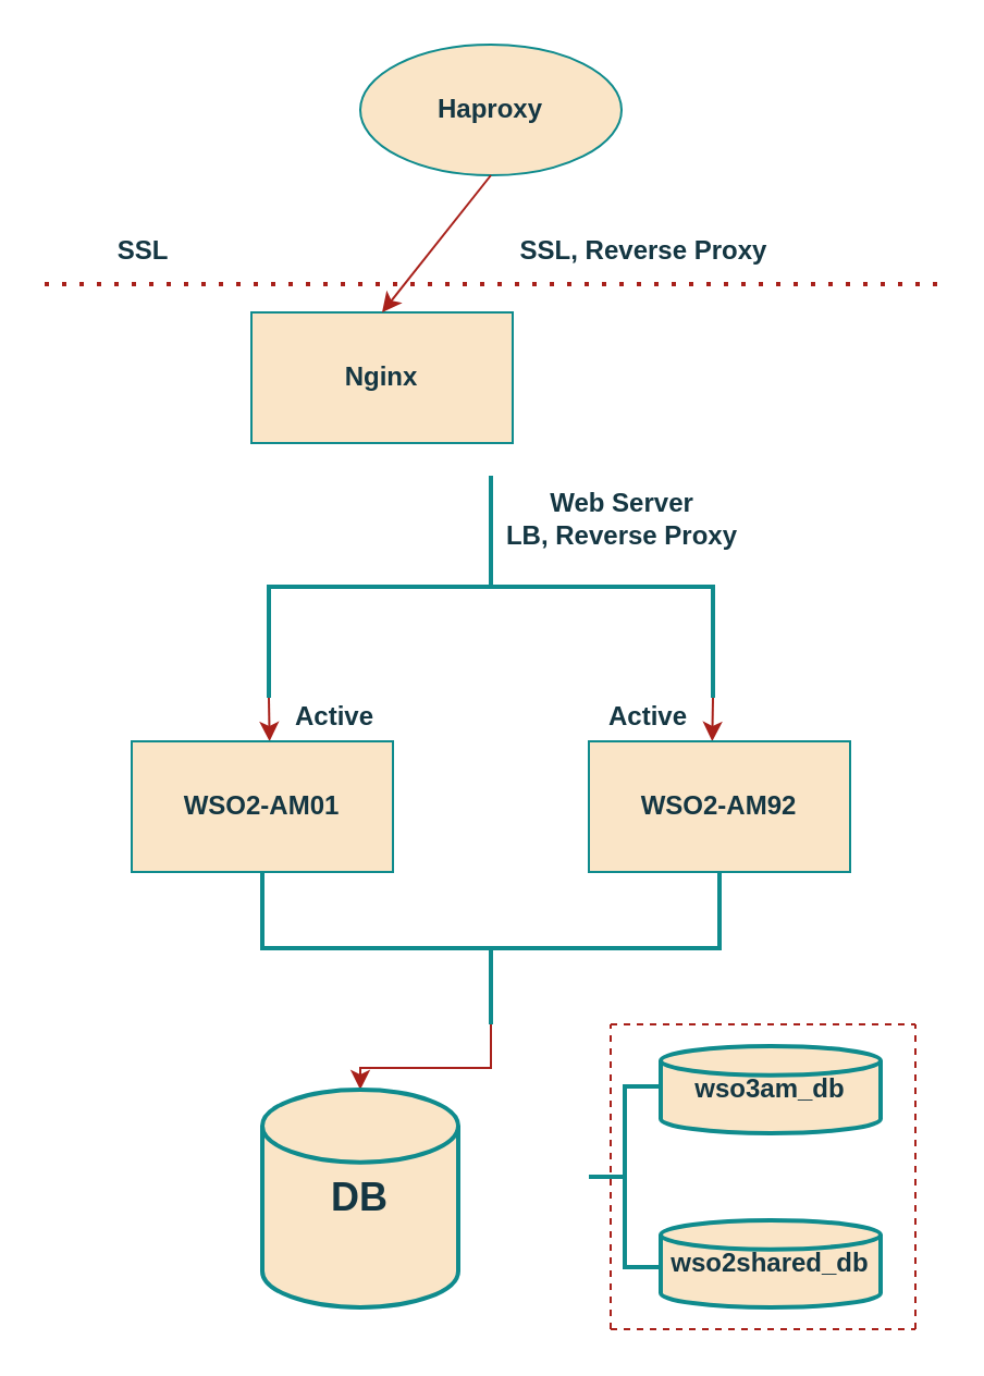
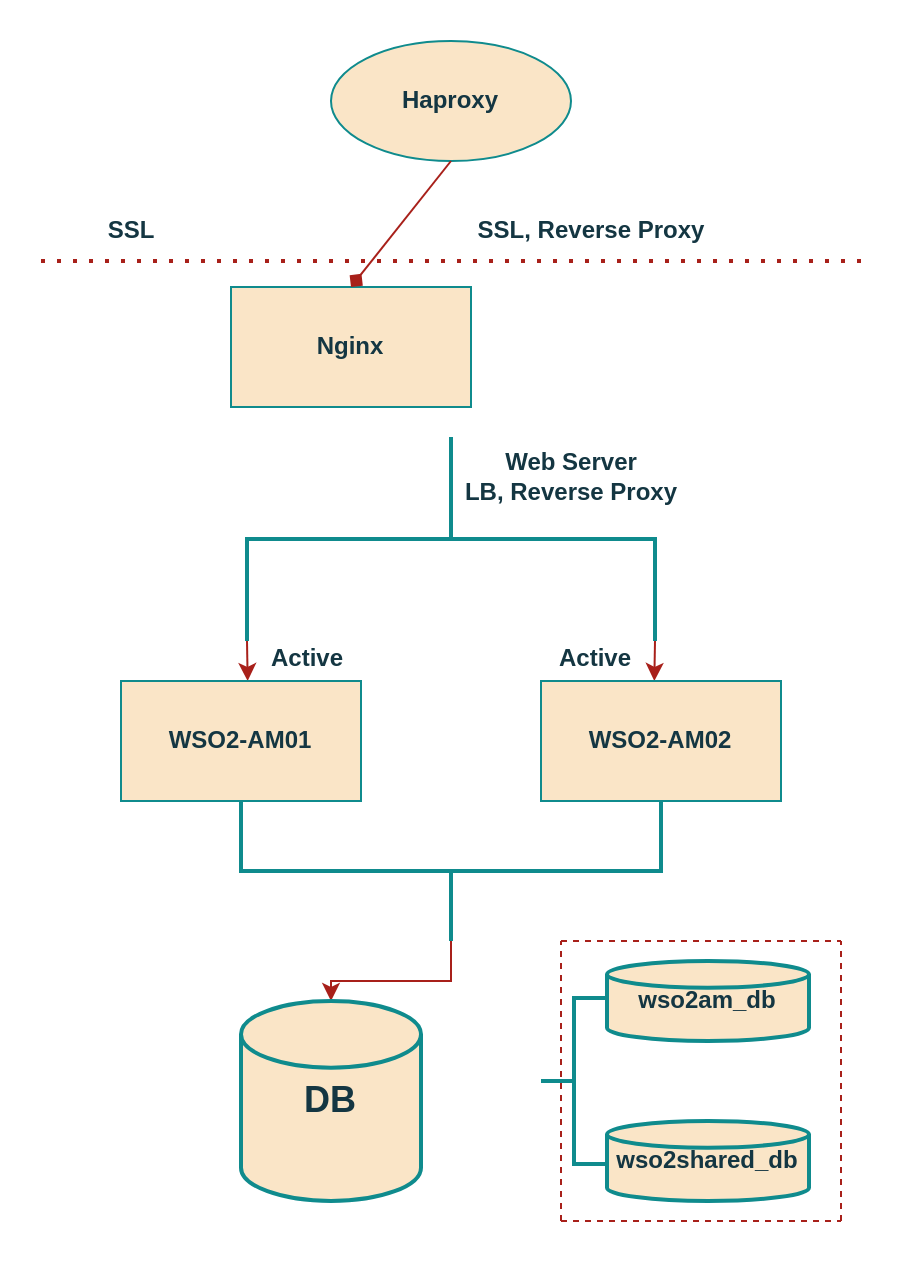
- <mxCell id="4" value="" style="endArrow=classic;html=1;rounded=0;exitX=0.5;exitY=1;exitDx=0;exitDy=0;entryX=0.5;entryY=0;entryDx=0;entryDy=0;labelBackgroundColor=none;strokeColor=#A8201A;fontColor=default;" parent="1" source="3" target="2" edge="1"><mxGeometry width="50" height="50" relative="1" as="geometry"><mxPoint x="260" y="370" as="sourcePoint" /><mxPoint x="310" y="320" as="targetPoint" /></mxGeometry></mxCell>
+ <mxCell id="4" value="" style="endArrow=diamond;html=1;rounded=0;exitX=0.5;exitY=1;exitDx=0;exitDy=0;entryX=0.5;entryY=0;entryDx=0;entryDy=0;labelBackgroundColor=none;strokeColor=#A8201A;fontColor=default;" parent="1" source="3" target="2" edge="1"><mxGeometry width="50" height="50" relative="1" as="geometry"><mxPoint x="260" y="370" as="sourcePoint" /><mxPoint x="310" y="320" as="targetPoint" /></mxGeometry></mxCell>
- <mxCell id="9" value="WSO2-AM92" style="rounded=0;whiteSpace=wrap;html=1;fontStyle=1;labelBackgroundColor=none;fillColor=#FAE5C7;strokeColor=#0F8B8D;fontColor=#143642;" parent="1" vertex="1"><mxGeometry x="270" y="340" width="120" height="60" as="geometry" /></mxCell>
+ <mxCell id="9" value="WSO2-AM02" style="rounded=0;whiteSpace=wrap;html=1;fontStyle=1;labelBackgroundColor=none;fillColor=#FAE5C7;strokeColor=#0F8B8D;fontColor=#143642;" parent="1" vertex="1"><mxGeometry x="270" y="340" width="120" height="60" as="geometry" /></mxCell>
- <mxCell id="18" value="&lt;b&gt;wso3am_db&lt;/b&gt;" style="strokeWidth=2;html=1;shape=mxgraph.flowchart.database;whiteSpace=wrap;labelBackgroundColor=none;fillColor=#FAE5C7;strokeColor=#0F8B8D;fontColor=#143642;rounded=0;" parent="1" vertex="1"><mxGeometry x="303" y="480" width="101" height="40" as="geometry" /></mxCell>
+ <mxCell id="18" value="&lt;b&gt;wso2am_db&lt;/b&gt;" style="strokeWidth=2;html=1;shape=mxgraph.flowchart.database;whiteSpace=wrap;labelBackgroundColor=none;fillColor=#FAE5C7;strokeColor=#0F8B8D;fontColor=#143642;rounded=0;" parent="1" vertex="1"><mxGeometry x="303" y="480" width="101" height="40" as="geometry" /></mxCell>
